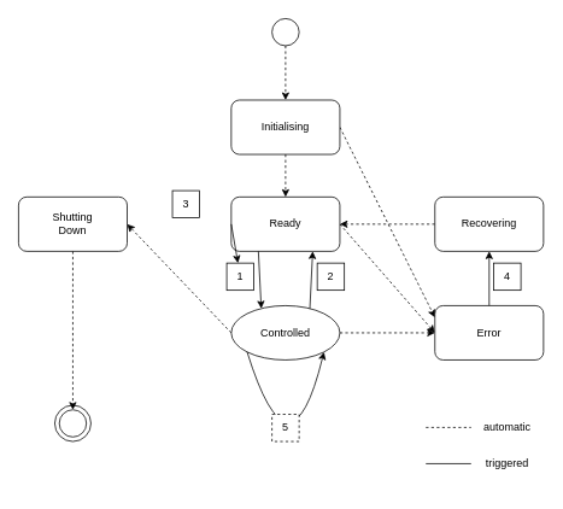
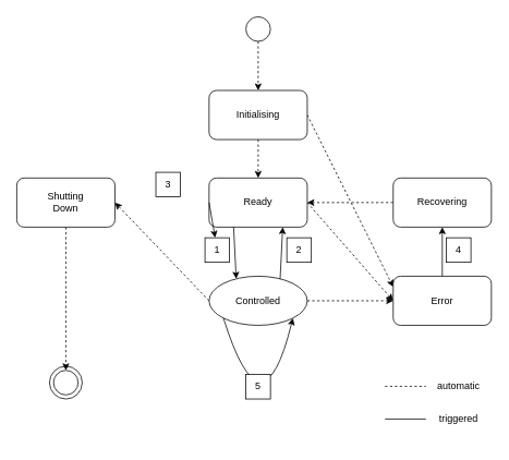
- <mxCell id="32" value="5" style="whiteSpace=wrap;html=1;aspect=fixed;dashed=1;" vertex="1" parent="1"><mxGeometry x="300" y="457" width="30" height="30" as="geometry" /></mxCell>
+ <mxCell id="32" value="5" style="whiteSpace=wrap;html=1;aspect=fixed;" vertex="1" parent="1"><mxGeometry x="300" y="457" width="30" height="30" as="geometry" /></mxCell>
